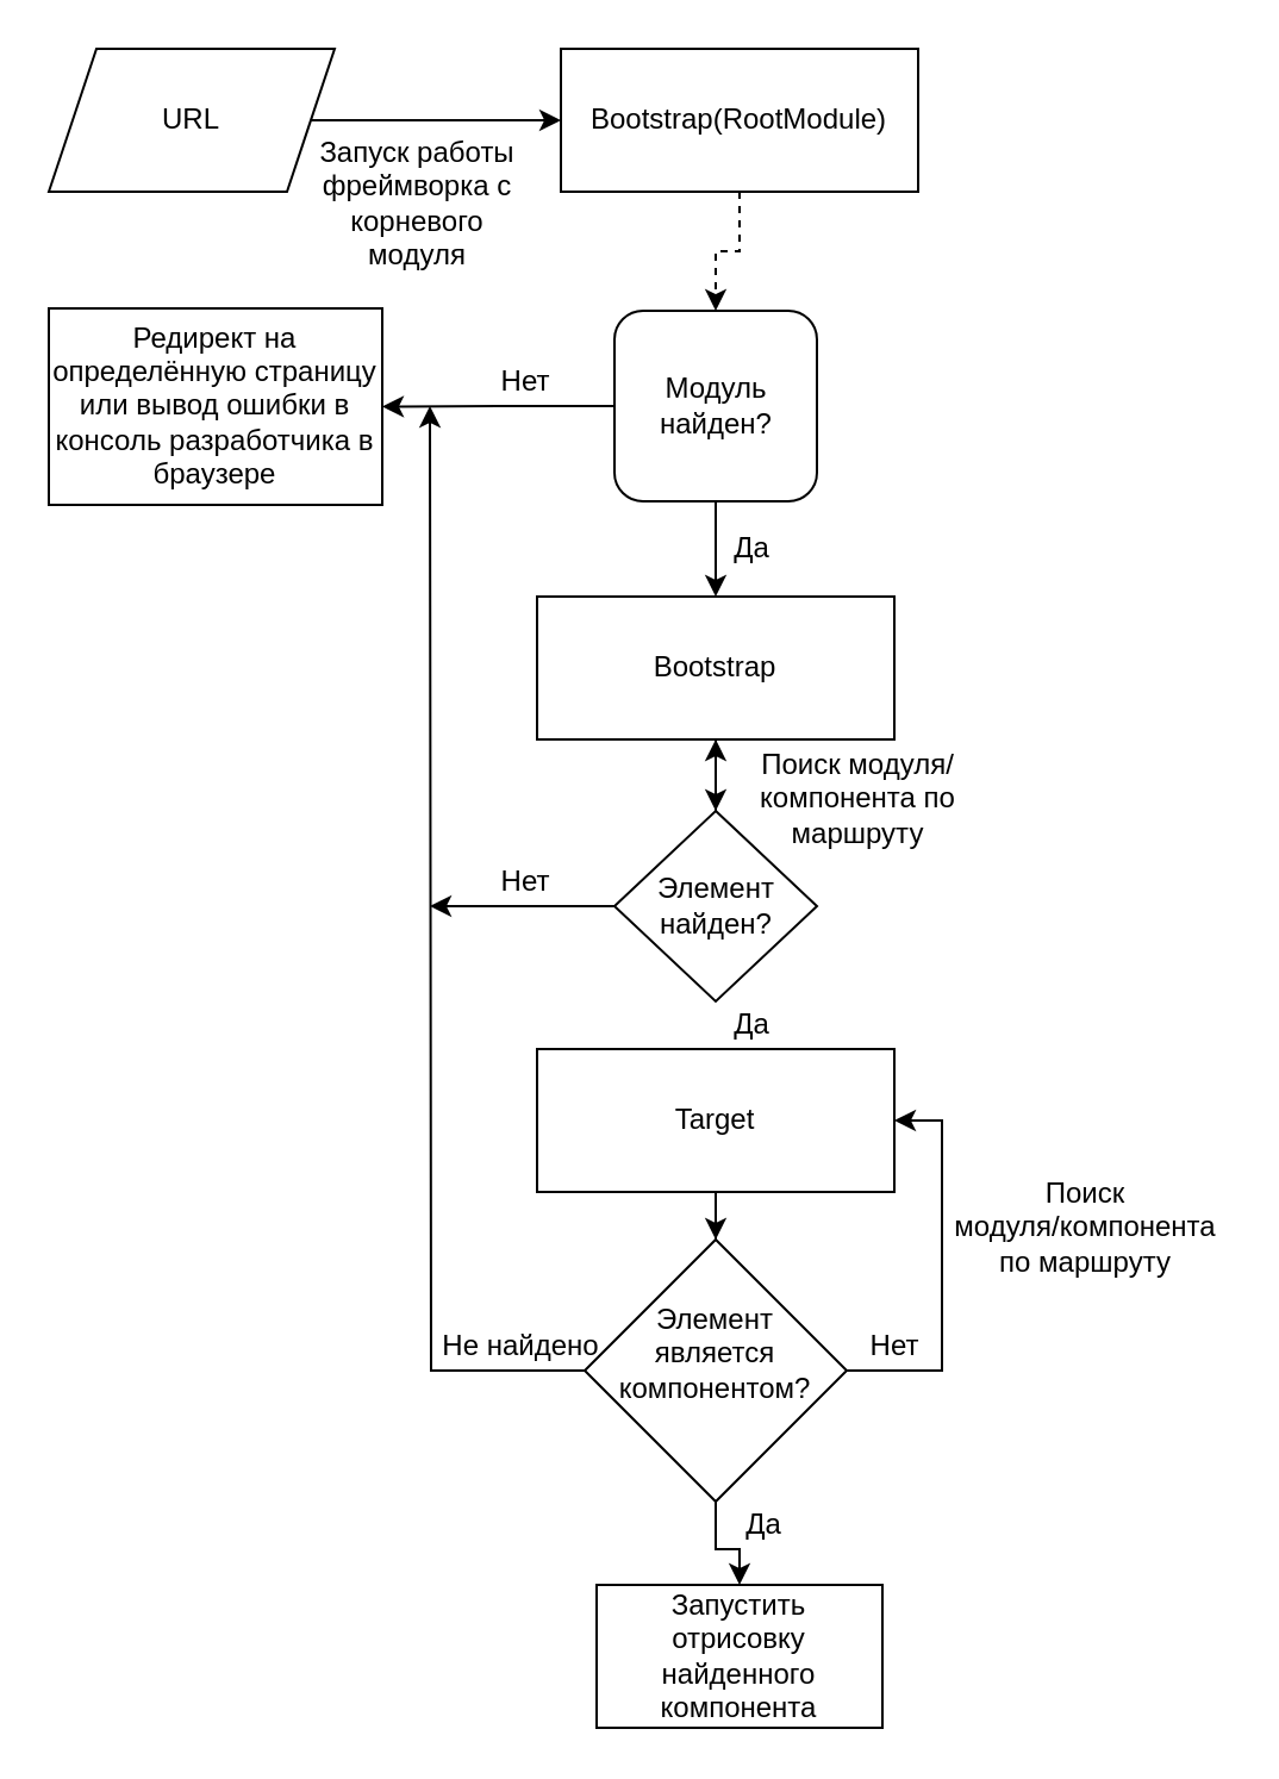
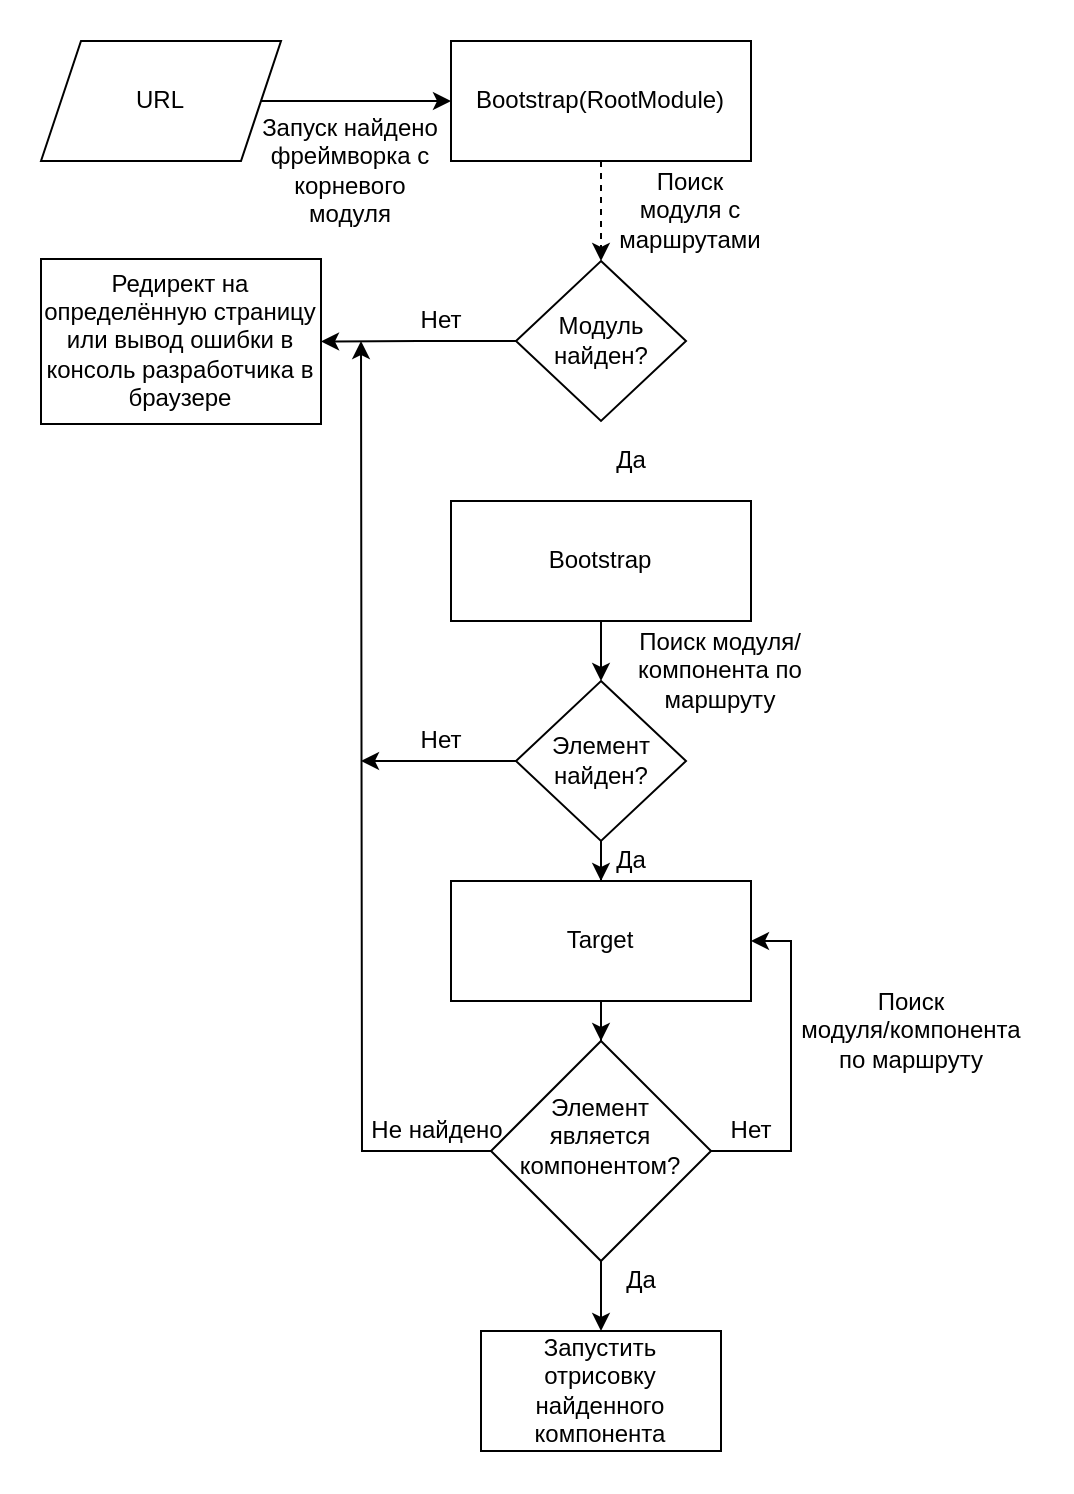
- <mxCell id="5" value="Bootstrap(RootModule)" style="whiteSpace=wrap;html=1;" parent="1" vertex="1"><mxGeometry x="235" y="20" width="150" height="60" as="geometry" /></mxCell>
+ <mxCell id="5" value="Bootstrap(RootModule)" style="whiteSpace=wrap;html=1;" parent="1" vertex="1"><mxGeometry x="225" width="150" height="60" as="geometry" y="20" /></mxCell>
- <mxCell id="10" value="Запуск работы фреймворка с корневого модуля" style="text;html=1;strokeColor=none;fillColor=none;align=center;verticalAlign=middle;whiteSpace=wrap;rounded=0;" parent="1" vertex="1"><mxGeometry x="130" y="50" width="90" height="70" as="geometry" /></mxCell>
+ <mxCell id="10" value="Запуск найдено фреймворка с корневого модуля" style="text;html=1;strokeColor=none;fillColor=none;align=center;verticalAlign=middle;whiteSpace=wrap;rounded=0;" parent="1" vertex="1"><mxGeometry x="130" y="50" width="90" height="70" as="geometry" /></mxCell>
+ <mxCell id="8" value="Поиск модуля с маршрутами" style="text;html=1;strokeColor=none;fillColor=none;align=center;verticalAlign=middle;whiteSpace=wrap;rounded=0;" parent="1" vertex="1"><mxGeometry x="315" y="90" width="60" height="30" as="geometry" /></mxCell>
- <mxCell id="13" value="&lt;div&gt;Модуль&lt;/div&gt;&lt;div&gt;найден?&lt;/div&gt;" style="whiteSpace=wrap;html=1;rounded=1;" vertex="1" parent="1"><mxGeometry x="257.5" y="130" width="85" height="80" as="geometry" /></mxCell>
+ <mxCell id="13" value="&lt;div&gt;Модуль&lt;/div&gt;&lt;div&gt;найден?&lt;/div&gt;" style="rhombus;whiteSpace=wrap;html=1;" vertex="1" parent="1"><mxGeometry x="257.5" y="130" width="85" height="80" as="geometry" /></mxCell>
- <mxCell id="11" style="edgeStyle=orthogonalEdgeStyle;rounded=0;orthogonalLoop=1;jettySize=auto;html=1;entryX=0.5;entryY=0;entryDx=0;entryDy=0;" edge="1" parent="1" source="13" target="7"><mxGeometry relative="1" as="geometry" /></mxCell>
- <mxCell id="25" style="edgeStyle=orthogonalEdgeStyle;rounded=0;orthogonalLoop=1;jettySize=auto;html=1;" edge="1" parent="1" source="27" target="7"><mxGeometry relative="1" as="geometry" /></mxCell>
+ <mxCell id="25" style="edgeStyle=orthogonalEdgeStyle;rounded=0;orthogonalLoop=1;jettySize=auto;html=1;entryX=0.5;entryY=0;entryDx=0;entryDy=0;" edge="1" parent="1" source="27" target="15"><mxGeometry relative="1" as="geometry" /></mxCell>
- <mxCell id="22" value="&lt;div&gt;Запустить&lt;/div&gt;&lt;div&gt;отрисовку найденного компонента&lt;/div&gt;" style="whiteSpace=wrap;html=1;" vertex="1" parent="1"><mxGeometry x="250" y="665" width="120" height="60" as="geometry" /></mxCell>
+ <mxCell id="22" value="&lt;div&gt;Запустить&lt;/div&gt;&lt;div&gt;отрисовку найденного компонента&lt;/div&gt;" style="whiteSpace=wrap;html=1;" vertex="1" parent="1"><mxGeometry x="240" y="665" width="120" height="60" as="geometry" /></mxCell>
